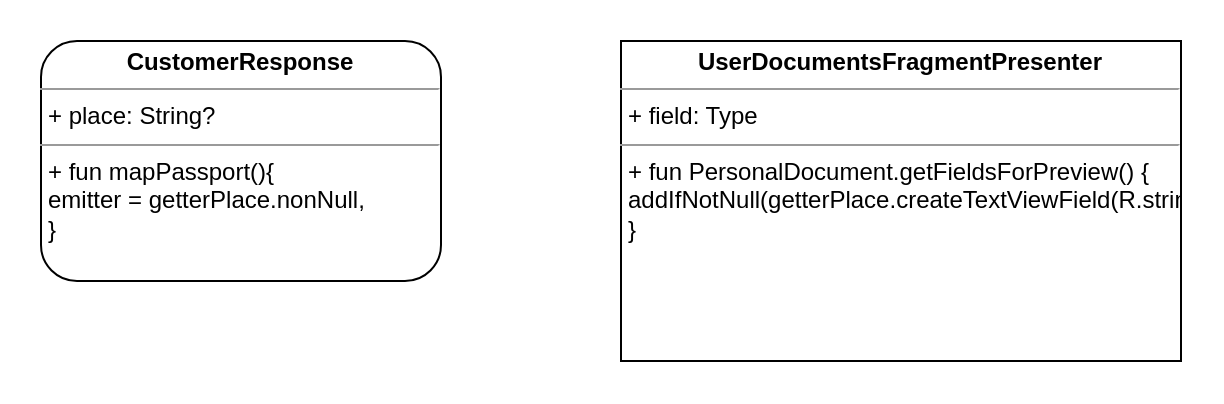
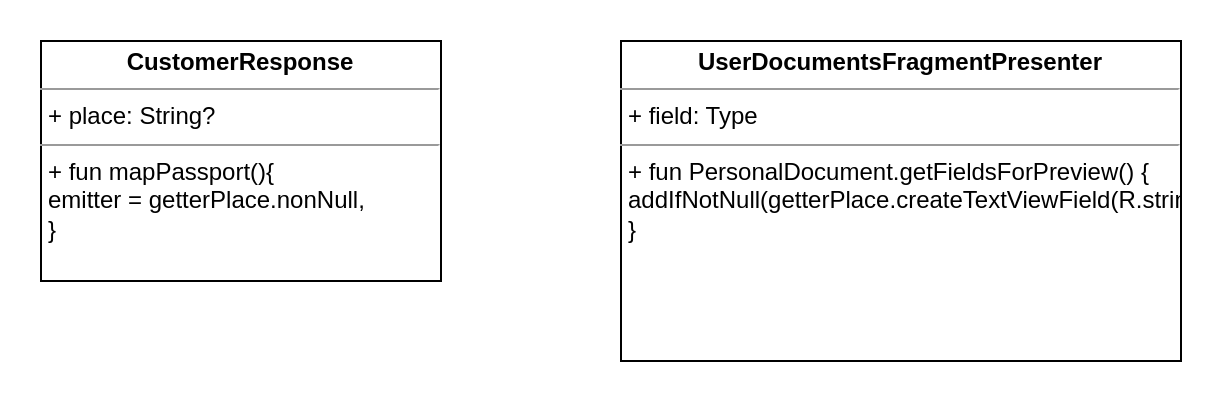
- <mxCell id="2" value="&lt;p style=&quot;margin: 0px ; margin-top: 4px ; text-align: center&quot;&gt;&lt;b&gt;CustomerResponse&lt;/b&gt;&lt;/p&gt;&lt;hr size=&quot;1&quot;&gt;&lt;p style=&quot;margin: 0px ; margin-left: 4px&quot;&gt;+ place: String?&lt;/p&gt;&lt;hr size=&quot;1&quot;&gt;&lt;p style=&quot;margin: 0px ; margin-left: 4px&quot;&gt;+ fun mapPassport(){&lt;/p&gt;&lt;p style=&quot;margin: 0px ; margin-left: 4px&quot;&gt;emitter = getterPlace.nonNull,&lt;br&gt;&lt;/p&gt;&lt;p style=&quot;margin: 0px ; margin-left: 4px&quot;&gt;}&lt;br&gt;&lt;/p&gt;" style="verticalAlign=top;align=left;overflow=fill;fontSize=12;fontFamily=Helvetica;html=1;rounded=1;" vertex="1" parent="1"><mxGeometry x="20" y="20" width="200" height="120" as="geometry" /></mxCell>
+ <mxCell id="2" value="&lt;p style=&quot;margin: 0px ; margin-top: 4px ; text-align: center&quot;&gt;&lt;b&gt;CustomerResponse&lt;/b&gt;&lt;/p&gt;&lt;hr size=&quot;1&quot;&gt;&lt;p style=&quot;margin: 0px ; margin-left: 4px&quot;&gt;+ place: String?&lt;/p&gt;&lt;hr size=&quot;1&quot;&gt;&lt;p style=&quot;margin: 0px ; margin-left: 4px&quot;&gt;+ fun mapPassport(){&lt;/p&gt;&lt;p style=&quot;margin: 0px ; margin-left: 4px&quot;&gt;emitter = getterPlace.nonNull,&lt;br&gt;&lt;/p&gt;&lt;p style=&quot;margin: 0px ; margin-left: 4px&quot;&gt;}&lt;br&gt;&lt;/p&gt;" style="verticalAlign=top;align=left;overflow=fill;fontSize=12;fontFamily=Helvetica;html=1;" vertex="1" parent="1"><mxGeometry x="20" y="20" width="200" height="120" as="geometry" /></mxCell>
